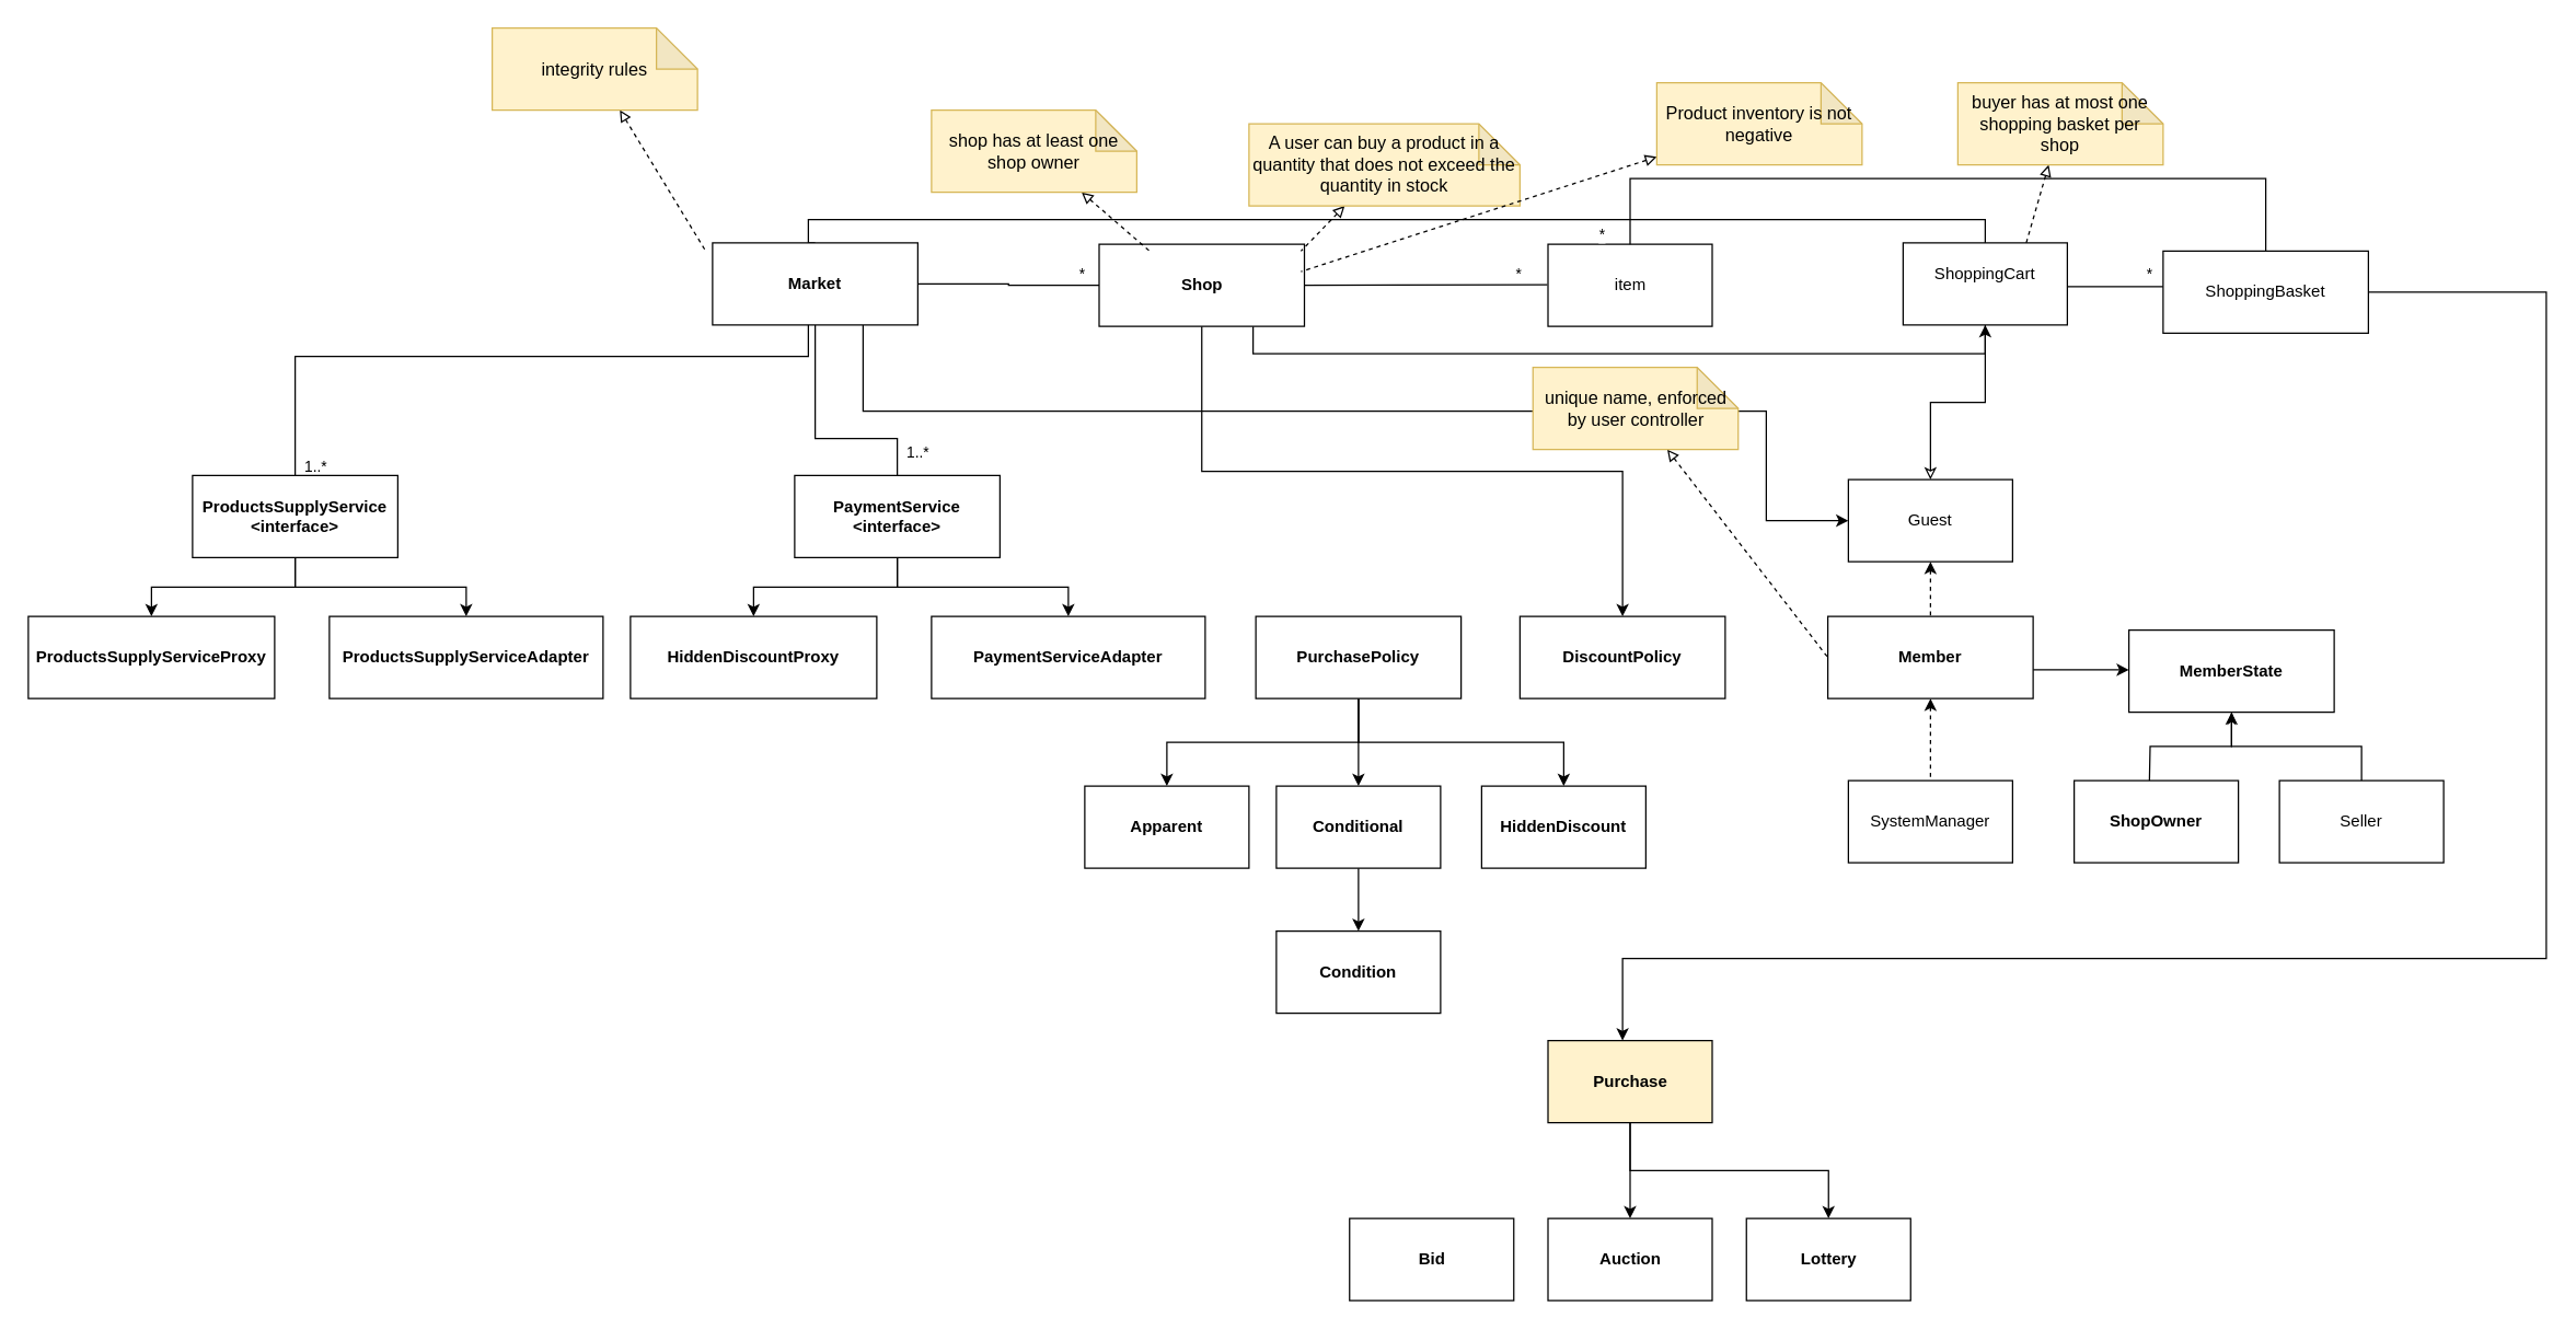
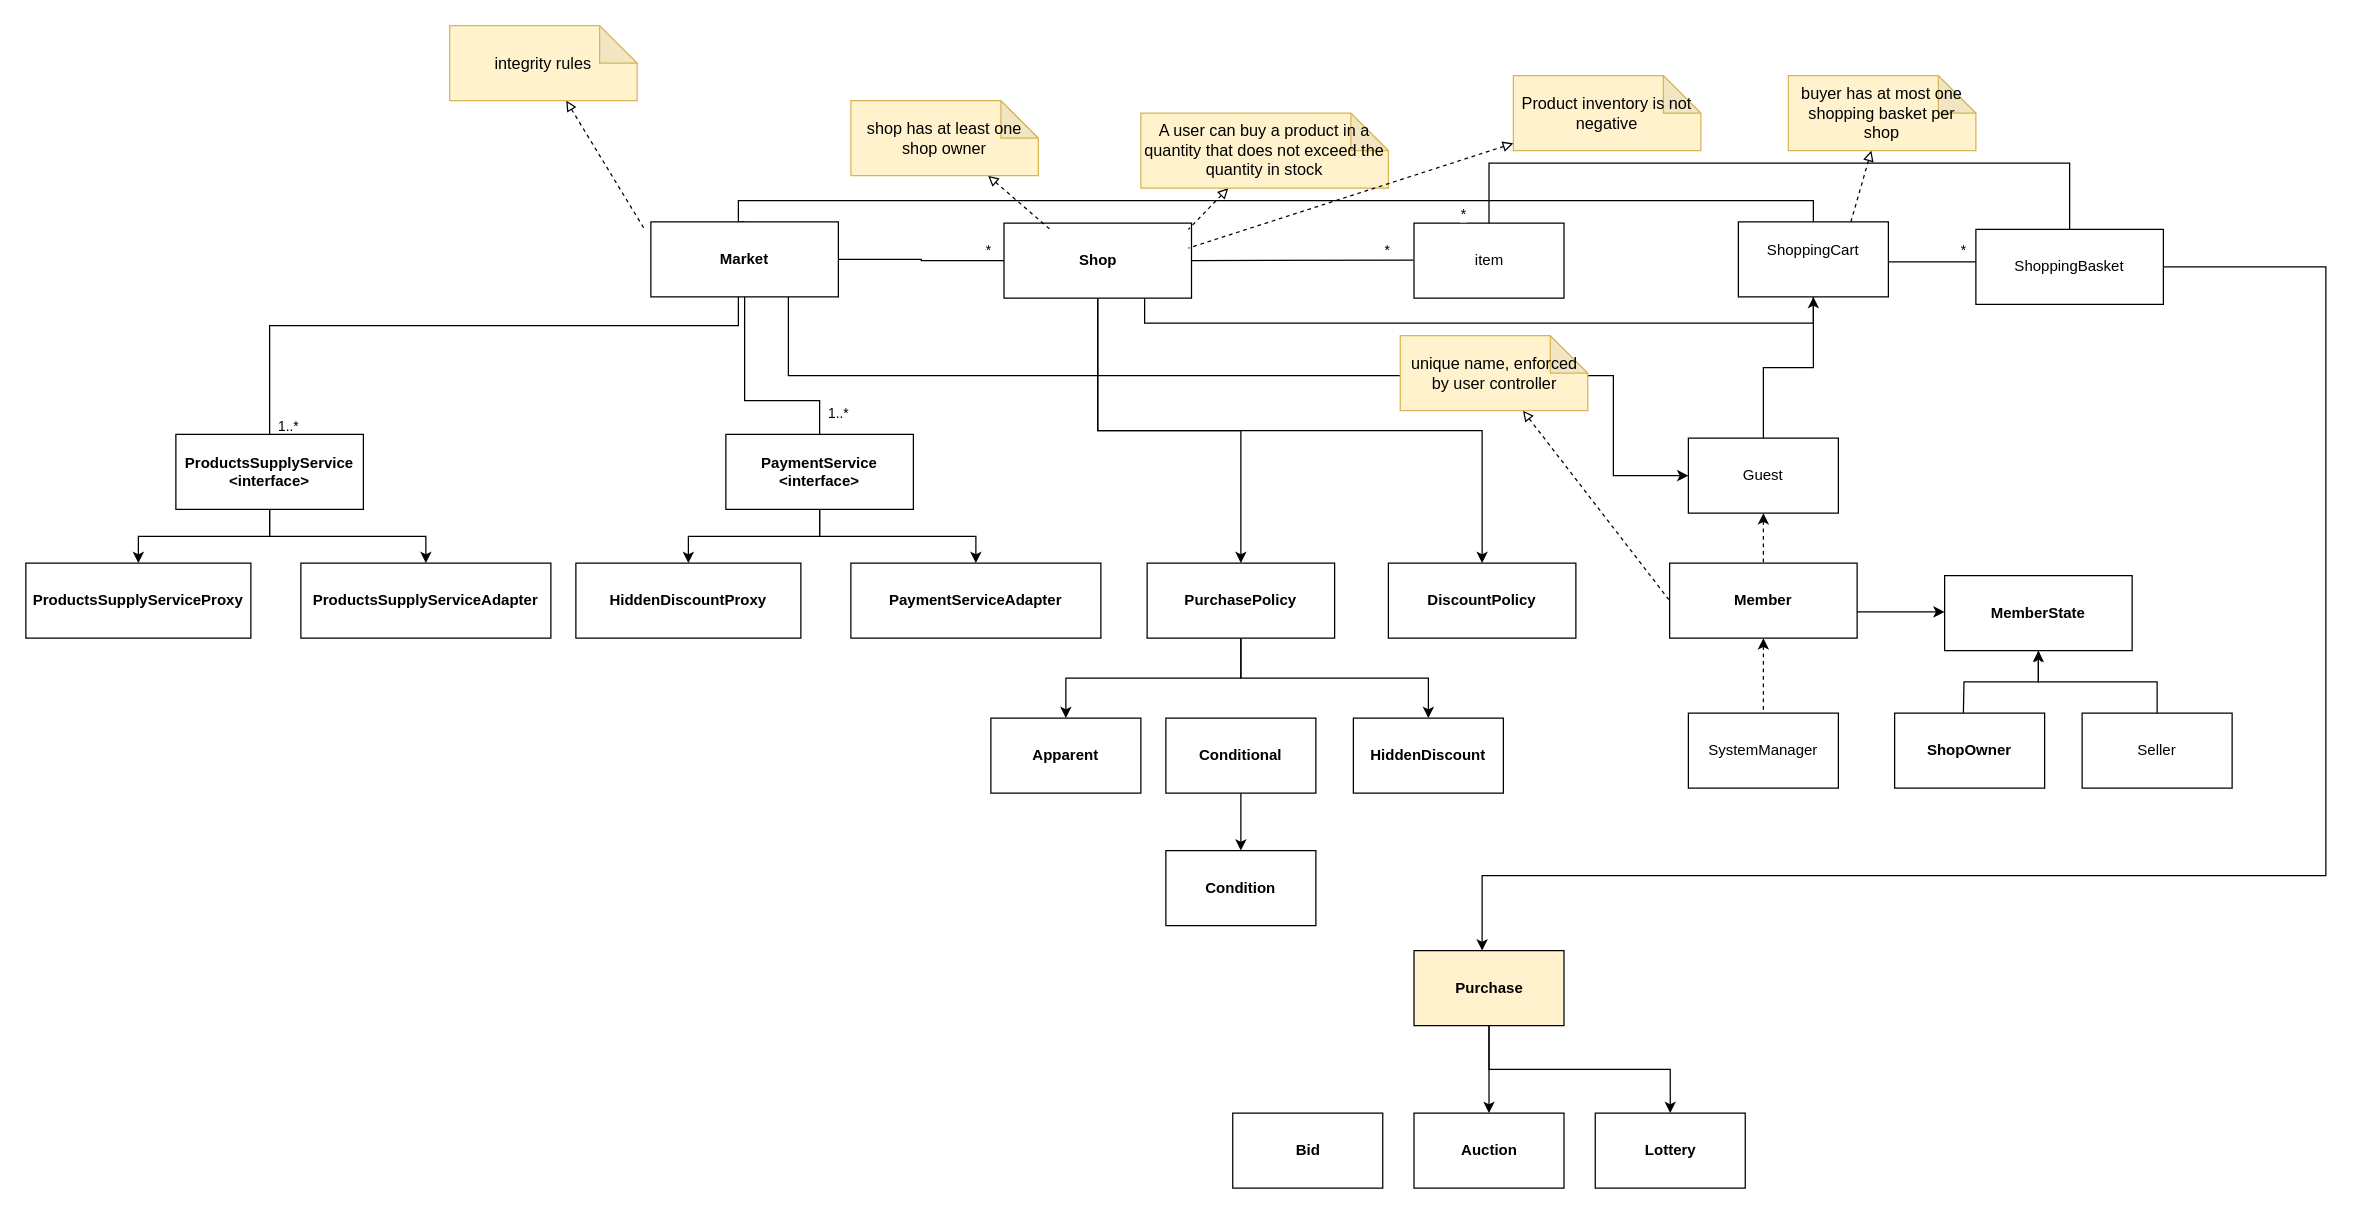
- <mxCell id="6" style="edgeStyle=orthogonalEdgeStyle;rounded=0;orthogonalLoop=1;jettySize=auto;html=1;entryX=0.5;entryY=0;entryDx=0;entryDy=0;startArrow=classic;startFill=1;endArrow=classic;endFill=0;" parent="1" source="13" target="15" edge="1"><mxGeometry relative="1" as="geometry"><mxPoint x="1430" y="256" as="sourcePoint" /><mxPoint x="1430" y="330" as="targetPoint" /></mxGeometry></mxCell>
+ <mxCell id="6" style="edgeStyle=orthogonalEdgeStyle;rounded=0;orthogonalLoop=1;jettySize=auto;html=1;entryX=0.5;entryY=0;entryDx=0;entryDy=0;startArrow=classic;startFill=1;endArrow=none;endFill=0;" parent="1" source="13" target="15" edge="1"><mxGeometry relative="1" as="geometry"><mxPoint x="1430" y="256" as="sourcePoint" /><mxPoint x="1430" y="330" as="targetPoint" /></mxGeometry></mxCell>
+ <mxCell id="5" style="edgeStyle=orthogonalEdgeStyle;rounded=0;orthogonalLoop=1;jettySize=auto;html=1;entryX=0.5;entryY=0;entryDx=0;entryDy=0;exitX=0.5;exitY=1;exitDx=0;exitDy=0;" parent="1" source="35" target="29" edge="1"><mxGeometry relative="1" as="geometry"><mxPoint x="882.5" y="224" as="sourcePoint" /><mxPoint x="820" y="450" as="targetPoint" /></mxGeometry></mxCell>
- <mxCell id="27" style="edgeStyle=orthogonalEdgeStyle;rounded=0;orthogonalLoop=1;jettySize=auto;html=1;exitX=0.5;exitY=1;exitDx=0;exitDy=0;entryX=0.5;entryY=0;entryDx=0;entryDy=0;" parent="1" source="29" target="48" edge="1"><mxGeometry relative="1" as="geometry" /></mxCell>
